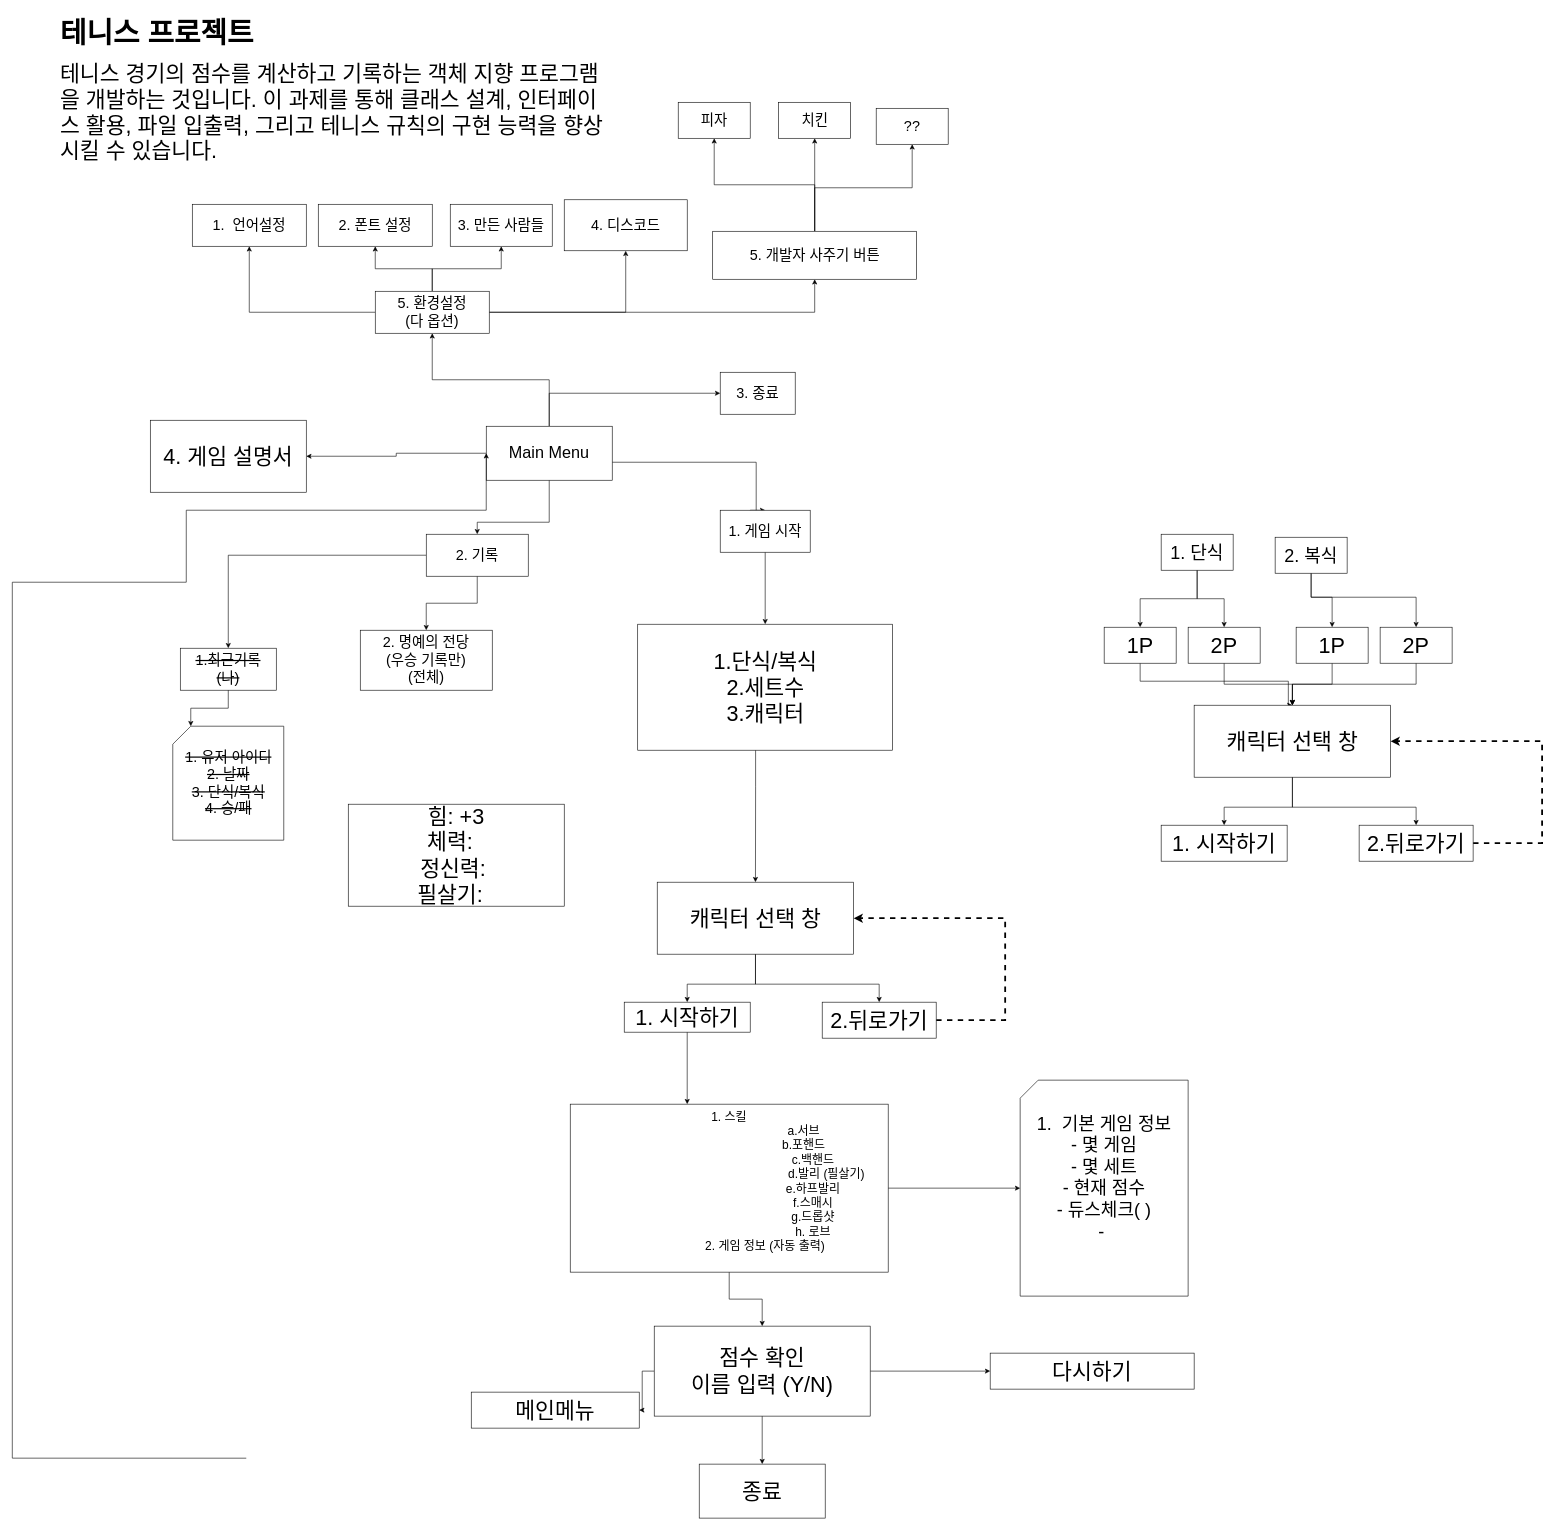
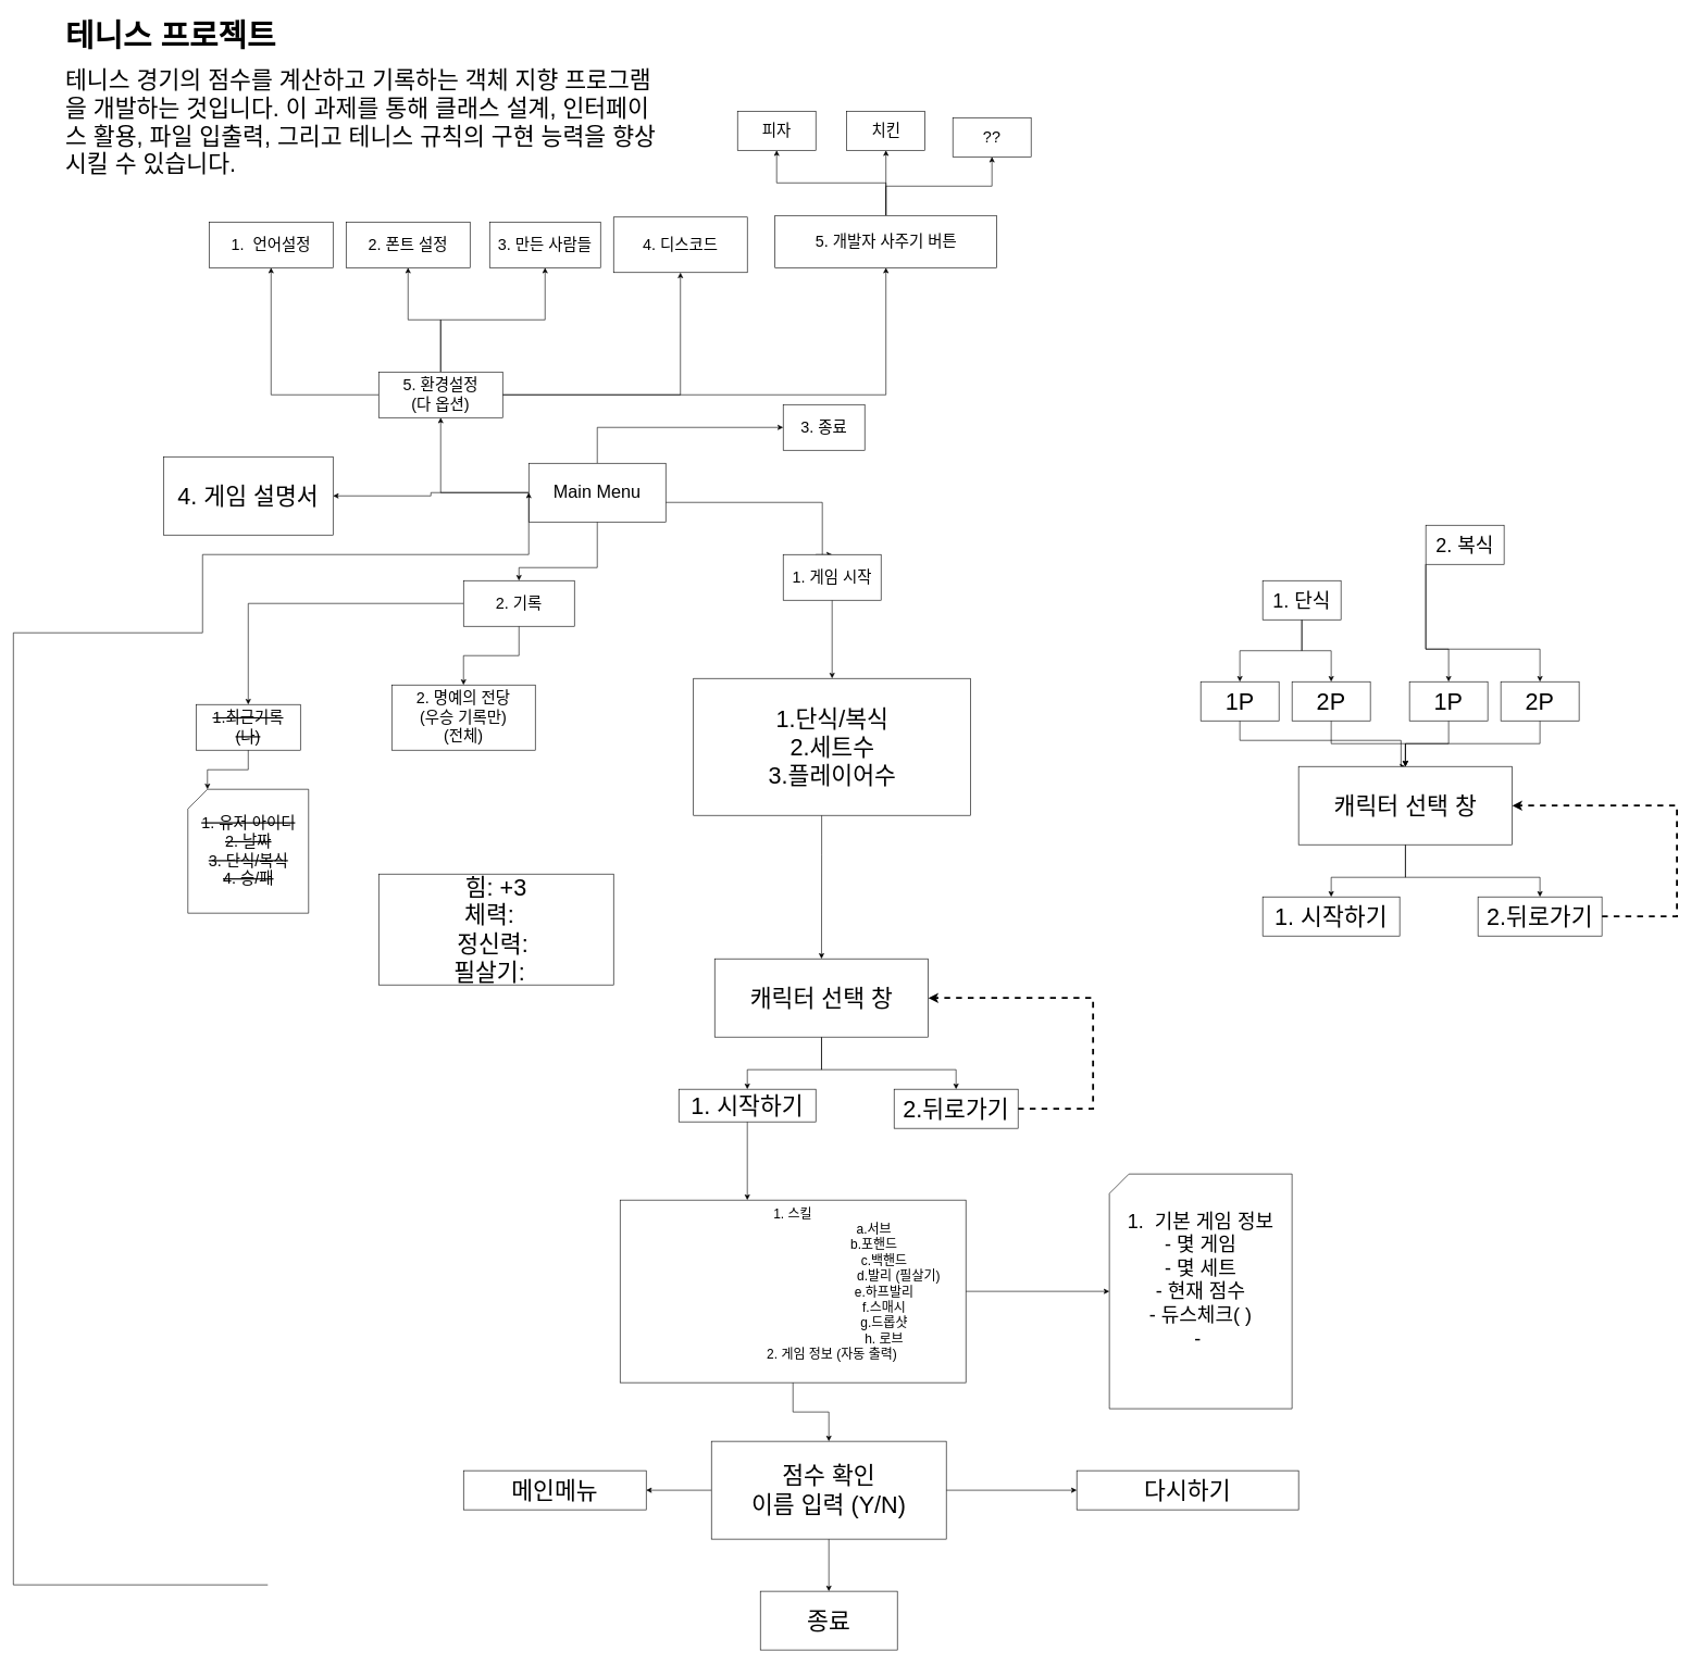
- <mxCell id="30" value="&lt;font style=&quot;font-size: 24px;&quot;&gt;5. 개발자 사주기 버튼&lt;/font&gt;" style="rounded=0;whiteSpace=wrap;html=1;" vertex="1" parent="1"><mxGeometry x="1187.5" y="385" width="340" height="80" as="geometry" /></mxCell>
+ <mxCell id="30" value="&lt;font style=&quot;font-size: 24px;&quot;&gt;5. 개발자 사주기 버튼&lt;/font&gt;" style="rounded=0;whiteSpace=wrap;html=1;" vertex="1" parent="1"><mxGeometry x="1187.5" y="330" width="340" height="80" as="geometry" /></mxCell>
- <mxCell id="21" value="&lt;span style=&quot;font-size: 24px;&quot;&gt;5. 환경설정&lt;/span&gt;&lt;div&gt;&lt;span style=&quot;font-size: 24px;&quot;&gt;(다 옵션)&lt;/span&gt;&lt;/div&gt;" style="rounded=0;whiteSpace=wrap;html=1;" vertex="1" parent="1"><mxGeometry x="625" y="485" width="190" height="70" as="geometry" /></mxCell>
+ <mxCell id="21" value="&lt;span style=&quot;font-size: 24px;&quot;&gt;5. 환경설정&lt;/span&gt;&lt;div&gt;&lt;span style=&quot;font-size: 24px;&quot;&gt;(다 옵션)&lt;/span&gt;&lt;/div&gt;" style="rounded=0;whiteSpace=wrap;html=1;" vertex="1" parent="1"><mxGeometry x="580" y="570" width="190" height="70" as="geometry" /></mxCell>
- <mxCell id="50" value="&lt;font style=&quot;font-size: 30px;&quot;&gt;2. 복식&lt;/font&gt;" style="rounded=0;whiteSpace=wrap;html=1;" vertex="1" parent="1"><mxGeometry x="2125" y="895" width="120" height="60" as="geometry" /></mxCell>
+ <mxCell id="50" value="&lt;font style=&quot;font-size: 30px;&quot;&gt;2. 복식&lt;/font&gt;" style="rounded=0;whiteSpace=wrap;html=1;" vertex="1" parent="1"><mxGeometry x="2185" y="805" width="120" height="60" as="geometry" /></mxCell>
- <mxCell id="66" value="&lt;font style=&quot;font-size: 36px;&quot;&gt;1.단식/복식&lt;/font&gt;&lt;div&gt;&lt;span style=&quot;font-size: 36px;&quot;&gt;2.세트수&lt;br&gt;&lt;/span&gt;&lt;div&gt;&lt;font style=&quot;font-size: 36px;&quot;&gt;3.캐릭터&lt;/font&gt;&lt;/div&gt;&lt;/div&gt;" style="rounded=0;whiteSpace=wrap;html=1;" vertex="1" parent="1"><mxGeometry x="1062.5" y="1040" width="425" height="210" as="geometry" /></mxCell>
+ <mxCell id="66" value="&lt;font style=&quot;font-size: 36px;&quot;&gt;1.단식/복식&lt;/font&gt;&lt;div&gt;&lt;span style=&quot;font-size: 36px;&quot;&gt;2.세트수&lt;br&gt;&lt;/span&gt;&lt;div&gt;&lt;font style=&quot;font-size: 36px;&quot;&gt;3.플레이어수&lt;/font&gt;&lt;/div&gt;&lt;/div&gt;" style="rounded=0;whiteSpace=wrap;html=1;" vertex="1" parent="1"><mxGeometry x="1062.5" y="1040" width="425" height="210" as="geometry" /></mxCell>
- <mxCell id="76" value="&lt;font style=&quot;font-size: 36px;&quot;&gt;메인메뉴&lt;/font&gt;" style="rounded=0;whiteSpace=wrap;html=1;" vertex="1" parent="1"><mxGeometry x="785" y="2320" width="280" height="60" as="geometry" /></mxCell>
+ <mxCell id="76" value="&lt;font style=&quot;font-size: 36px;&quot;&gt;메인메뉴&lt;/font&gt;" style="rounded=0;whiteSpace=wrap;html=1;" vertex="1" parent="1"><mxGeometry x="710" y="2255" width="280" height="60" as="geometry" /></mxCell>
